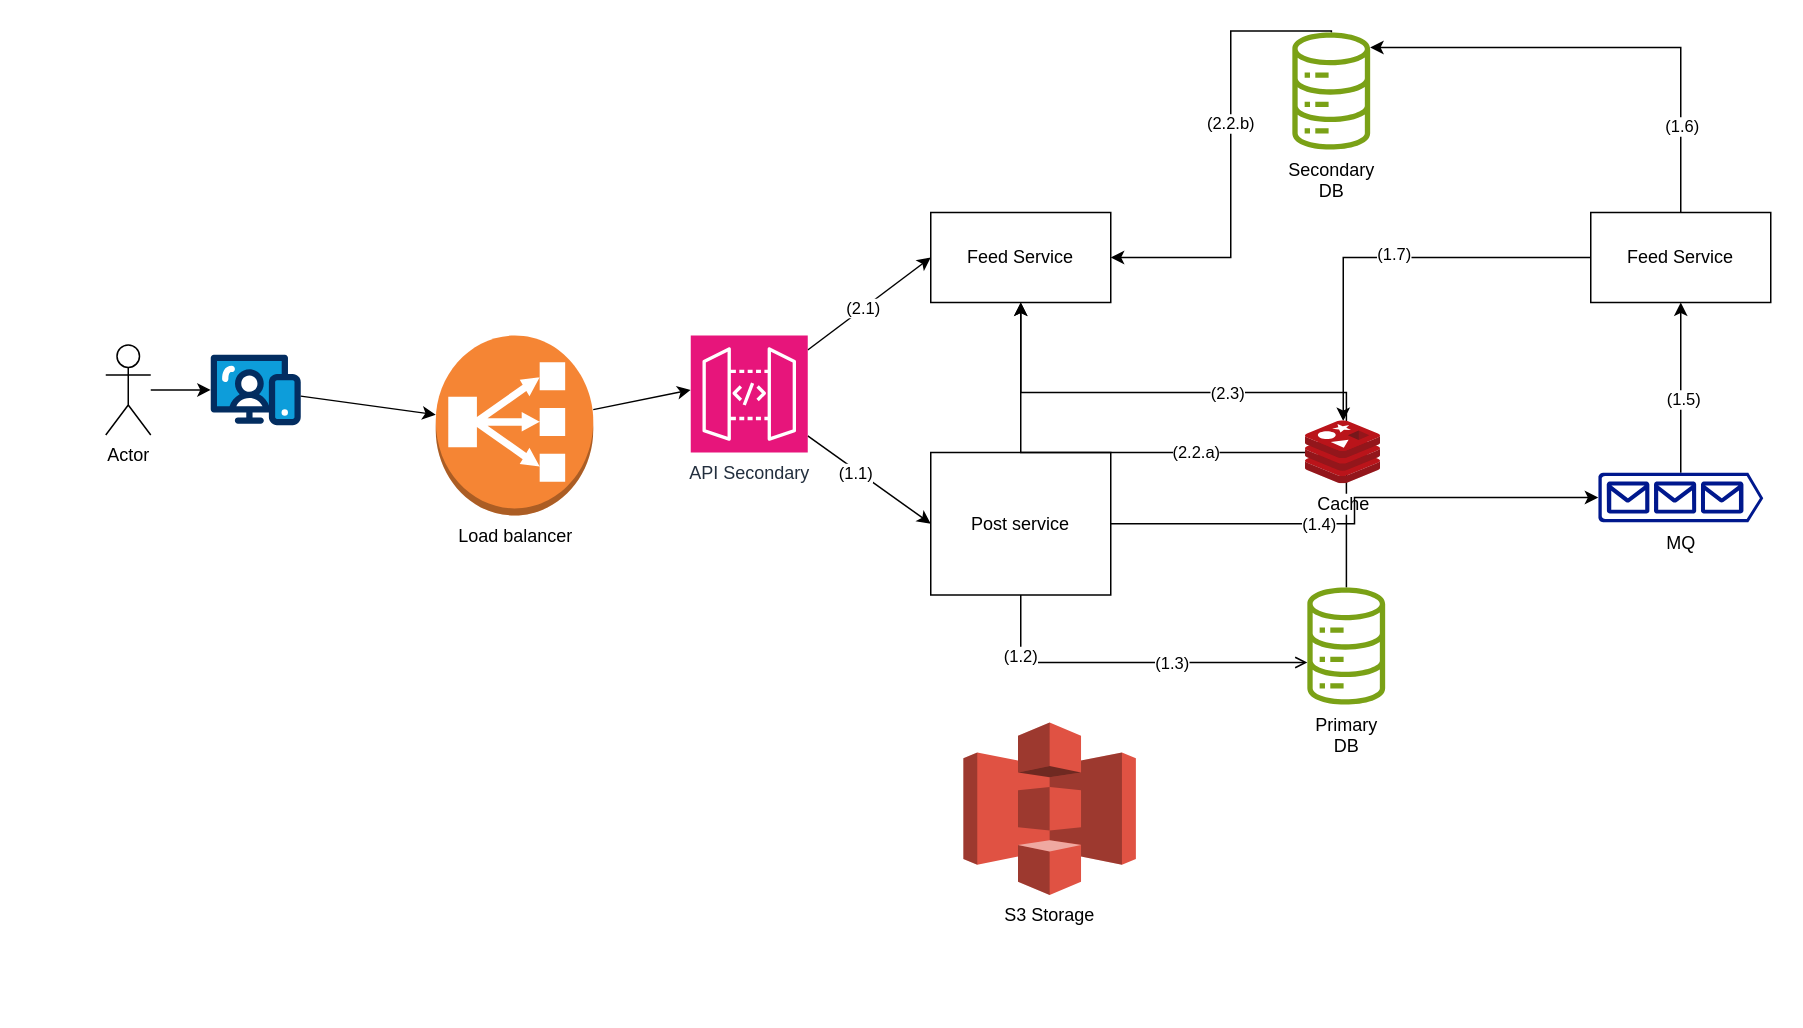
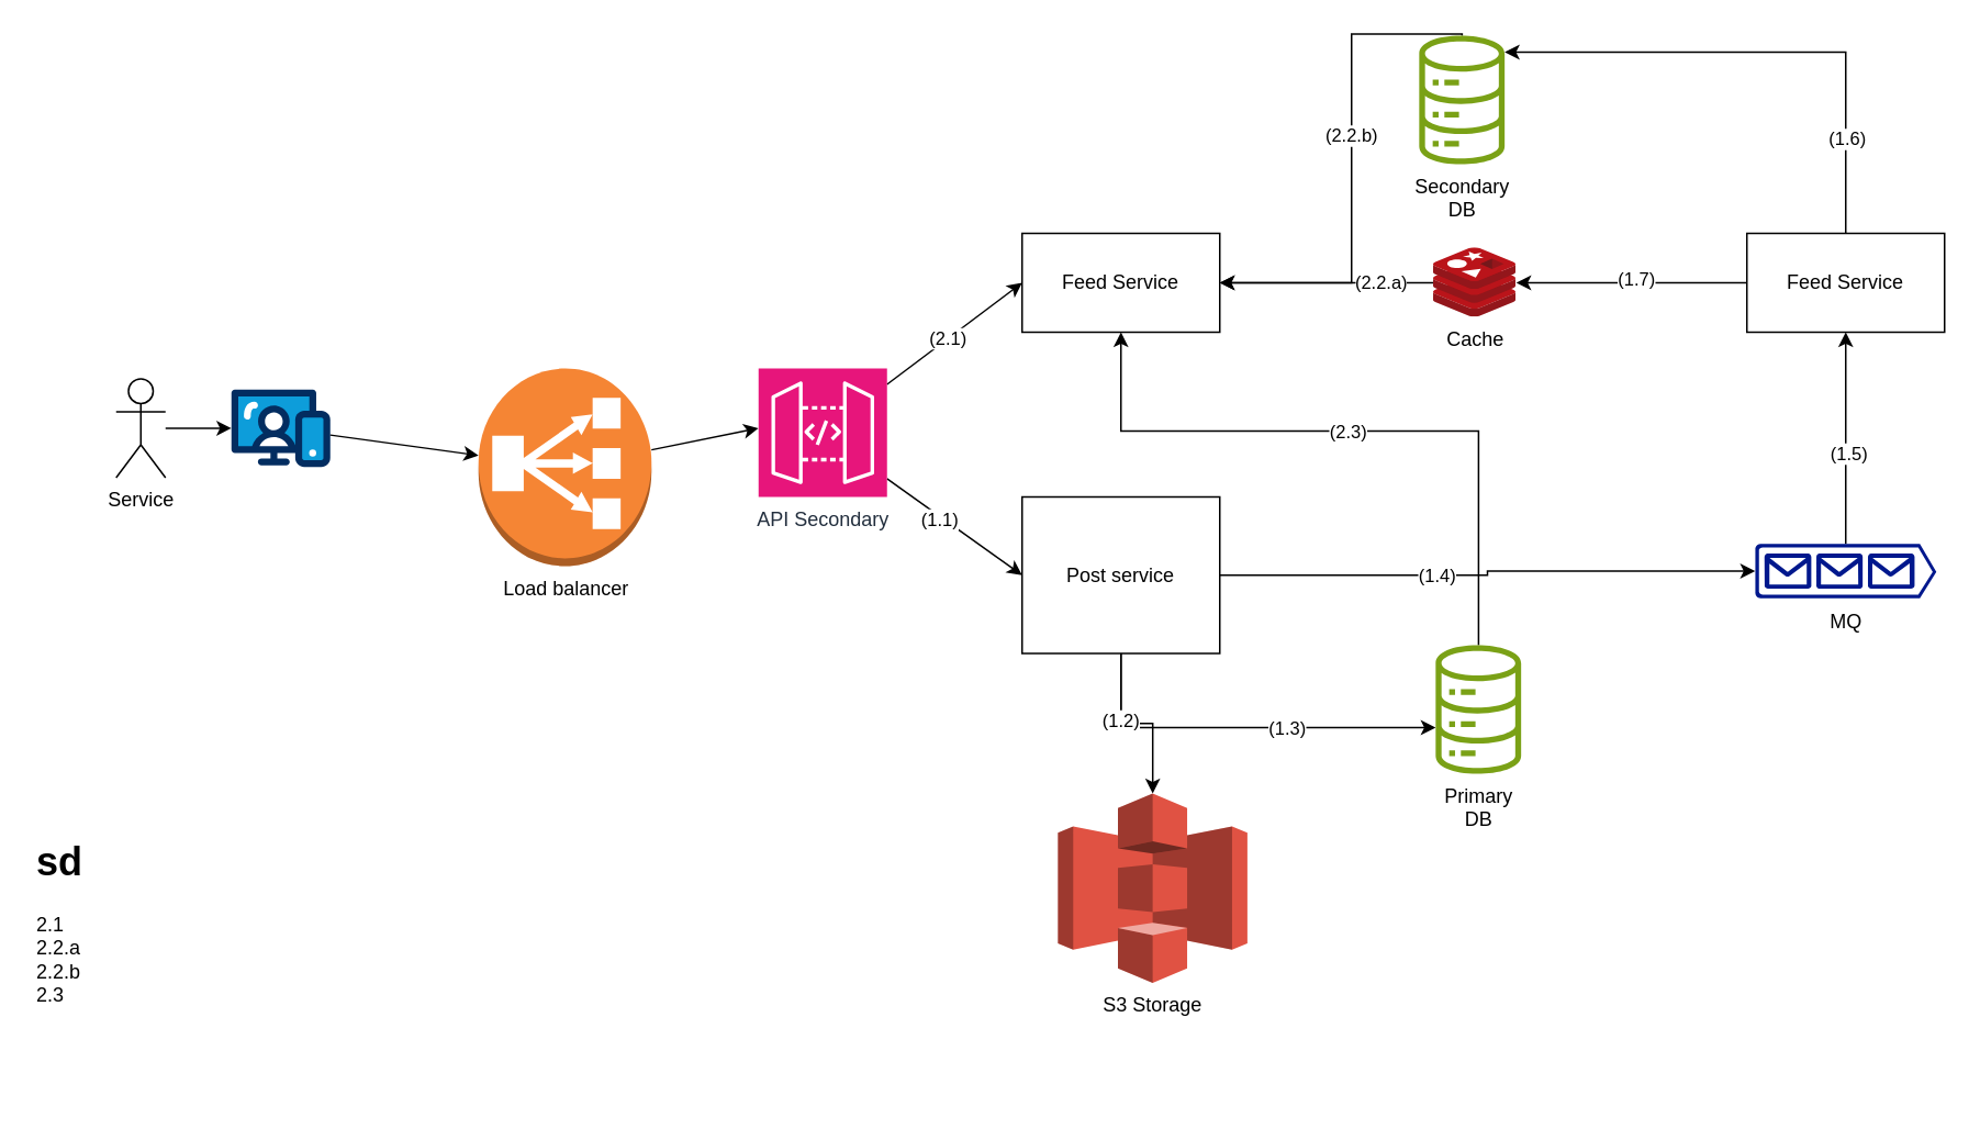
- <mxCell id="30" value="Cache" style="image;sketch=0;aspect=fixed;html=1;points=[];align=center;fontSize=12;image=img/lib/mscae/Cache_Redis_Product.svg;" vertex="1" parent="1"><mxGeometry x="870" y="280" width="50" height="42" as="geometry" /></mxCell>
+ <mxCell id="30" value="Cache" style="image;sketch=0;aspect=fixed;html=1;points=[];align=center;fontSize=12;image=img/lib/mscae/Cache_Redis_Product.svg;" vertex="1" parent="1"><mxGeometry x="870" y="150" width="50" height="42" as="geometry" /></mxCell>
- <mxCell id="8" value="Actor" style="shape=umlActor;verticalLabelPosition=bottom;verticalAlign=top;html=1;outlineConnect=0;" vertex="1" parent="1"><mxGeometry x="70" y="229.3" width="30" height="60" as="geometry" /></mxCell>
+ <mxCell id="8" value="Service" style="shape=umlActor;verticalLabelPosition=bottom;verticalAlign=top;html=1;outlineConnect=0;" vertex="1" parent="1"><mxGeometry x="70" y="229.3" width="30" height="60" as="geometry" /></mxCell>
- <mxCell id="17" value="MQ" style="sketch=0;aspect=fixed;pointerEvents=1;shadow=0;dashed=0;html=1;strokeColor=none;labelPosition=center;verticalLabelPosition=bottom;verticalAlign=top;align=center;fillColor=#00188D;shape=mxgraph.azure.queue_generic" vertex="1" parent="1"><mxGeometry x="1065" y="314.5" width="110" height="33" as="geometry" /></mxCell>
+ <mxCell id="17" value="MQ" style="sketch=0;aspect=fixed;pointerEvents=1;shadow=0;dashed=0;html=1;strokeColor=none;labelPosition=center;verticalLabelPosition=bottom;verticalAlign=top;align=center;fillColor=#00188D;shape=mxgraph.azure.queue_generic" vertex="1" parent="1"><mxGeometry x="1065" y="329.5" width="110" height="33" as="geometry" /></mxCell>
- <mxCell id="3" style="edgeStyle=orthogonalEdgeStyle;rounded=0;orthogonalLoop=1;jettySize=auto;html=1;endArrow=open;" edge="1" parent="1" source="6" target="33"><mxGeometry relative="1" as="geometry"><mxPoint x="890" y="421.048" as="targetPoint" /><Array as="points"><mxPoint x="680" y="441" /></Array></mxGeometry></mxCell>
+ <mxCell id="3" style="edgeStyle=orthogonalEdgeStyle;rounded=0;orthogonalLoop=1;jettySize=auto;html=1;" edge="1" parent="1" source="6" target="33"><mxGeometry relative="1" as="geometry"><mxPoint x="890" y="421.048" as="targetPoint" /><Array as="points"><mxPoint x="680" y="441" /></Array></mxGeometry></mxCell>
+ <mxCell id="2" style="edgeStyle=orthogonalEdgeStyle;rounded=0;orthogonalLoop=1;jettySize=auto;html=1;" edge="1" parent="1" source="6" target="7"><mxGeometry relative="1" as="geometry" /></mxCell>
+ <mxCell id="39" value="&lt;h1 style=&quot;margin-top: 0px;&quot;&gt;sd&lt;/h1&gt;&lt;div&gt;2.1&lt;/div&gt;&lt;div&gt;2.2.a&lt;/div&gt;&lt;div&gt;2.2.b&lt;/div&gt;&lt;div&gt;2.3&lt;/div&gt;" style="text;html=1;whiteSpace=wrap;overflow=hidden;rounded=0;" vertex="1" parent="1"><mxGeometry x="20" y="502" width="180" height="161" as="geometry" /></mxCell>
